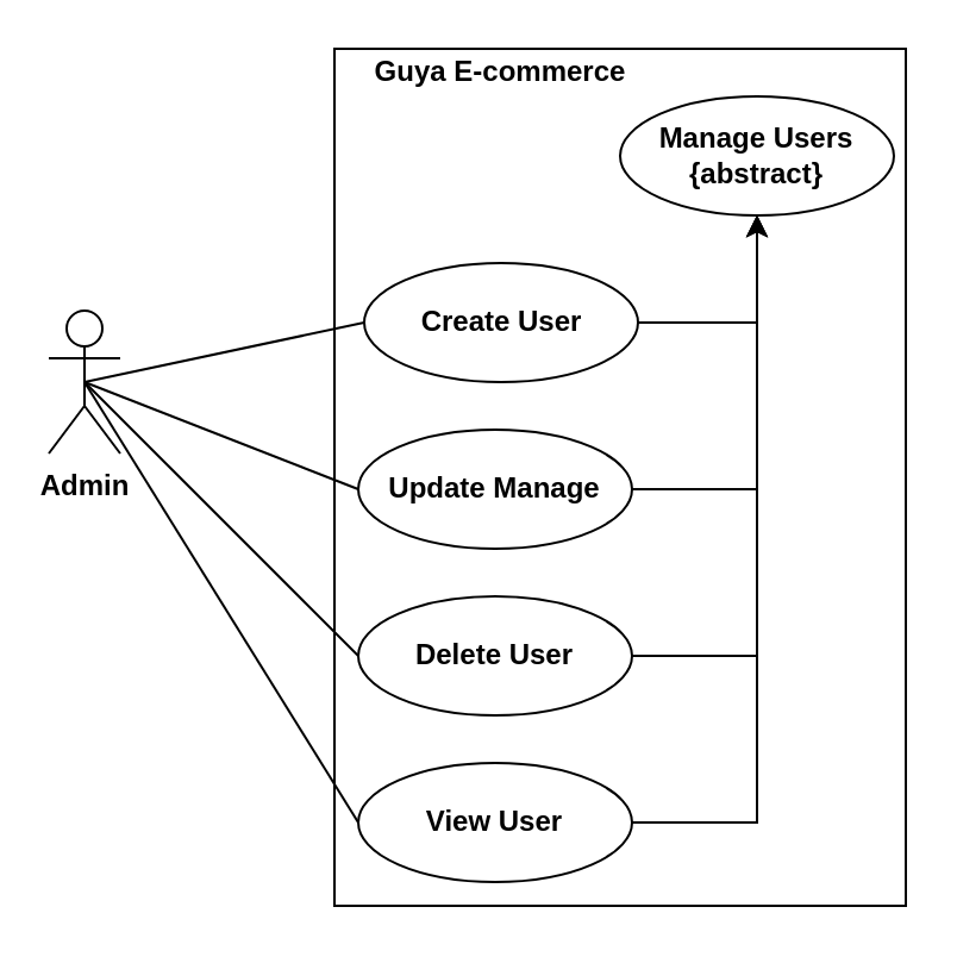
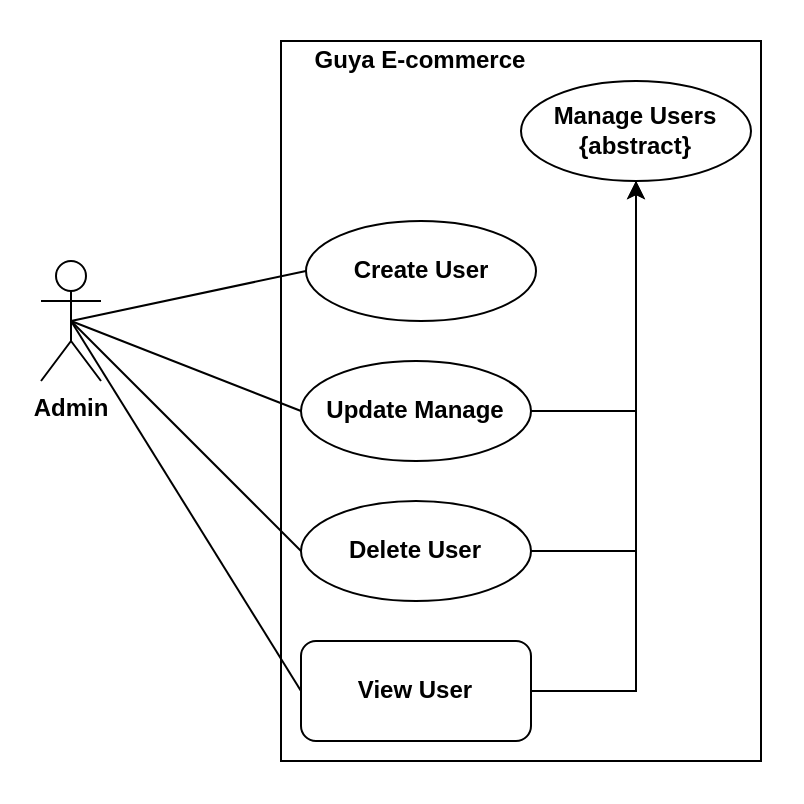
- <mxCell id="6" style="edgeStyle=orthogonalEdgeStyle;rounded=0;orthogonalLoop=1;jettySize=auto;html=1;exitX=1;exitY=0.5;exitDx=0;exitDy=0;entryX=0.5;entryY=1;entryDx=0;entryDy=0;" edge="1" parent="1" source="7" target="5"><mxGeometry relative="1" as="geometry" /></mxCell>
- <mxCell id="13" value="View User" style="ellipse;whiteSpace=wrap;html=1;fontStyle=1;align=center;horizontal=1;labelBackgroundColor=none;labelBorderColor=none;shadow=0;" vertex="1" parent="1"><mxGeometry x="150" y="320" width="115" height="50" as="geometry" /></mxCell>
+ <mxCell id="13" value="View User" style="whiteSpace=wrap;html=1;fontStyle=1;align=center;horizontal=1;labelBackgroundColor=none;labelBorderColor=none;shadow=0;rounded=1;" vertex="1" parent="1"><mxGeometry x="150" y="320" width="115" height="50" as="geometry" /></mxCell>
- <mxCell id="12" style="edgeStyle=orthogonalEdgeStyle;rounded=0;orthogonalLoop=1;jettySize=auto;html=1;exitX=1;exitY=0.5;exitDx=0;exitDy=0;entryX=0.5;entryY=1;entryDx=0;entryDy=0;" edge="1" parent="1" source="13" target="5"><mxGeometry relative="1" as="geometry" /></mxCell>
+ <mxCell id="12" style="edgeStyle=orthogonalEdgeStyle;rounded=0;orthogonalLoop=1;jettySize=auto;html=1;exitX=1;exitY=0.5;exitDx=0;exitDy=0;entryX=0.5;entryY=1;entryDx=0;entryDy=0;endArrow=none;" edge="1" parent="1" source="13" target="5"><mxGeometry relative="1" as="geometry" /></mxCell>
